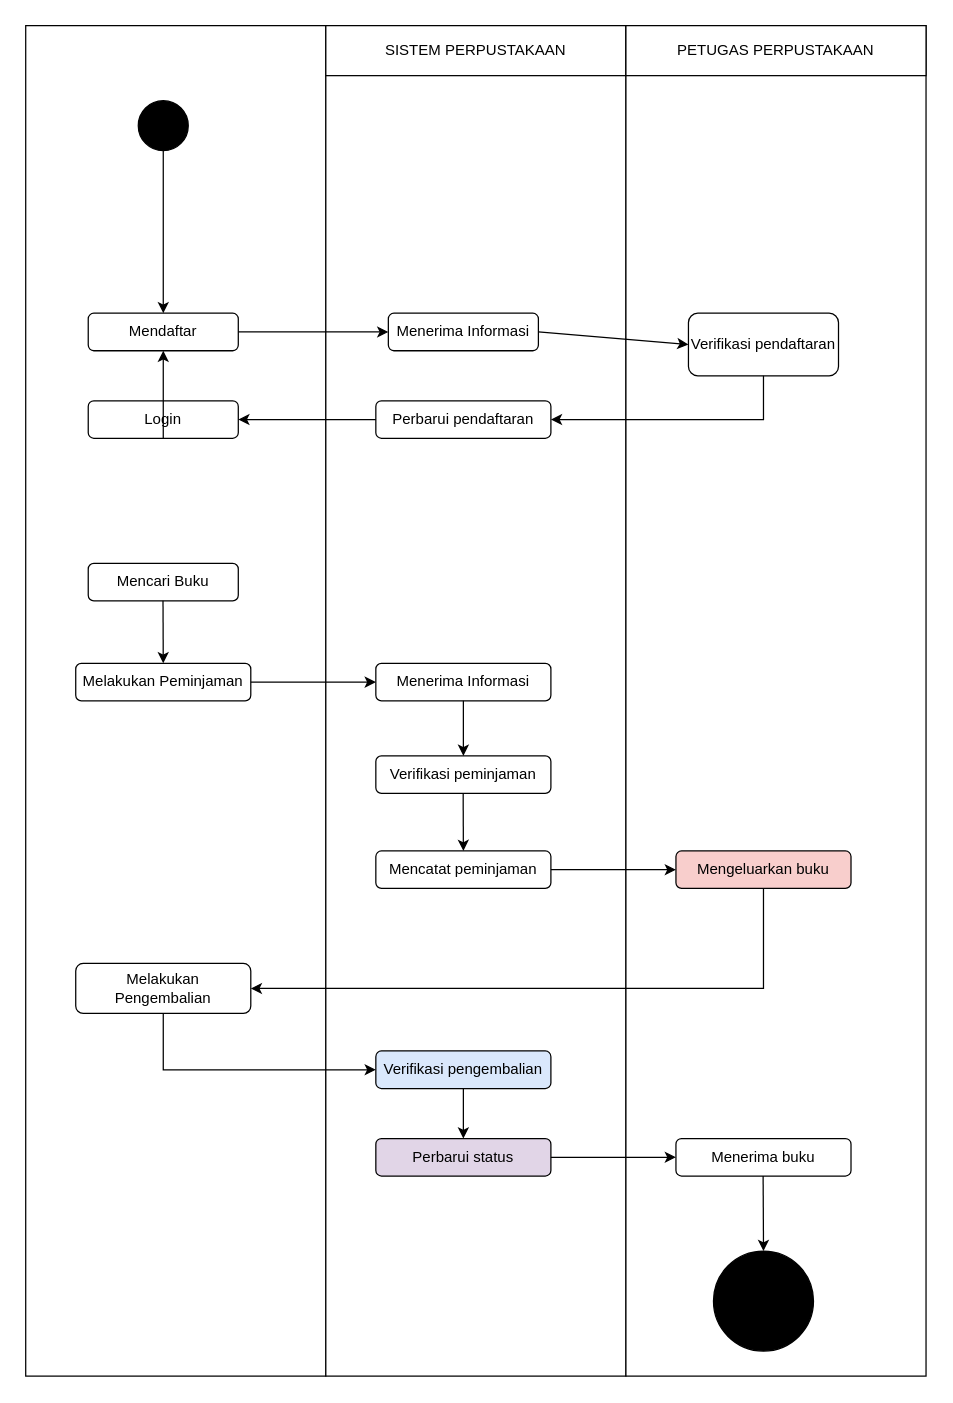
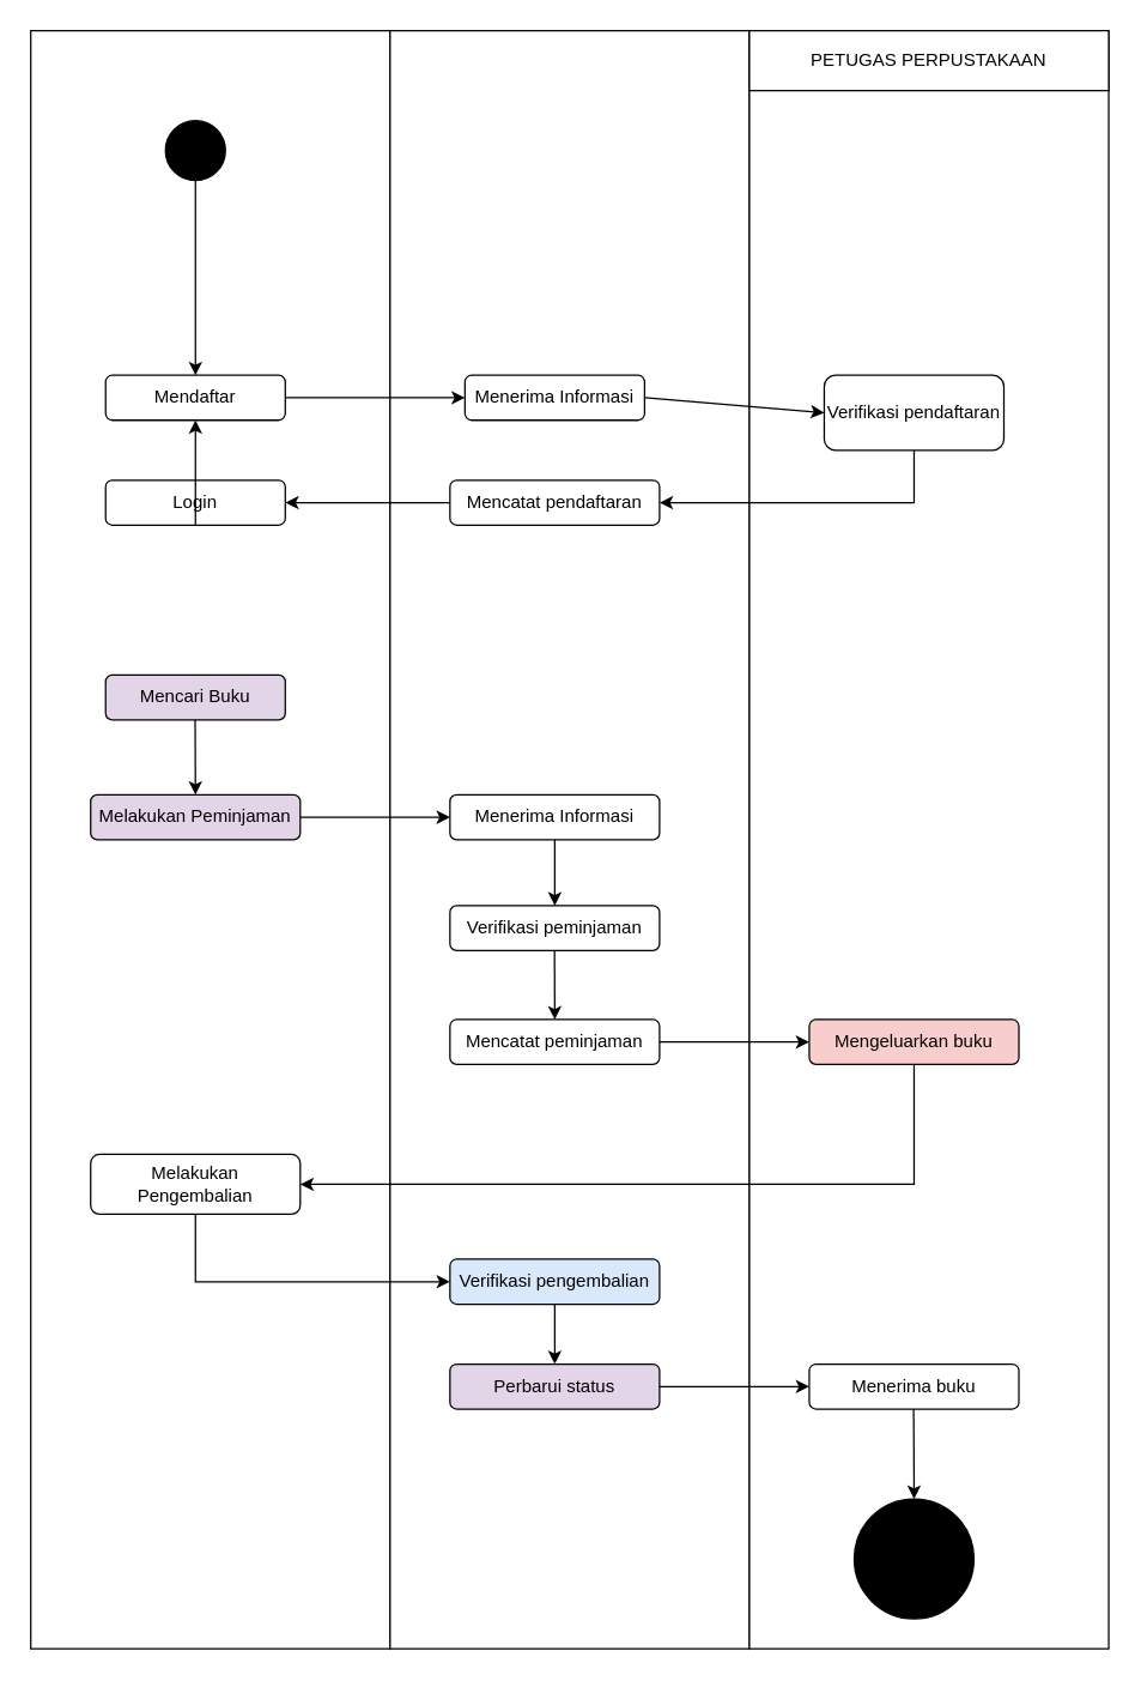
- <mxCell id="4" value="SISTEM PERPUSTAKAAN" style="rounded=0;whiteSpace=wrap;html=1;" vertex="1" parent="1"><mxGeometry x="260" y="20" width="240" height="40" as="geometry" /></mxCell>
- <mxCell id="32" value="Perbarui pendaftaran" style="rounded=1;whiteSpace=wrap;html=1;" vertex="1" parent="1"><mxGeometry x="300" y="320" width="140" height="30" as="geometry" /></mxCell>
+ <mxCell id="32" value="Mencatat pendaftaran" style="rounded=1;whiteSpace=wrap;html=1;" vertex="1" parent="1"><mxGeometry x="300" y="320" width="140" height="30" as="geometry" /></mxCell>
- <mxCell id="6" value="Mencari Buku" style="rounded=1;whiteSpace=wrap;html=1;" vertex="1" parent="1"><mxGeometry x="70" y="450" width="120" height="30" as="geometry" /></mxCell>
+ <mxCell id="6" value="Mencari Buku" style="rounded=1;whiteSpace=wrap;html=1;fillColor=#e1d5e7;" vertex="1" parent="1"><mxGeometry x="70" y="450" width="120" height="30" as="geometry" /></mxCell>
- <mxCell id="7" value="Melakukan Peminjaman" style="rounded=1;whiteSpace=wrap;html=1;" vertex="1" parent="1"><mxGeometry x="60" y="530" width="140" height="30" as="geometry" /></mxCell>
+ <mxCell id="7" value="Melakukan Peminjaman" style="rounded=1;whiteSpace=wrap;html=1;fillColor=#e1d5e7;" vertex="1" parent="1"><mxGeometry x="60" y="530" width="140" height="30" as="geometry" /></mxCell>
